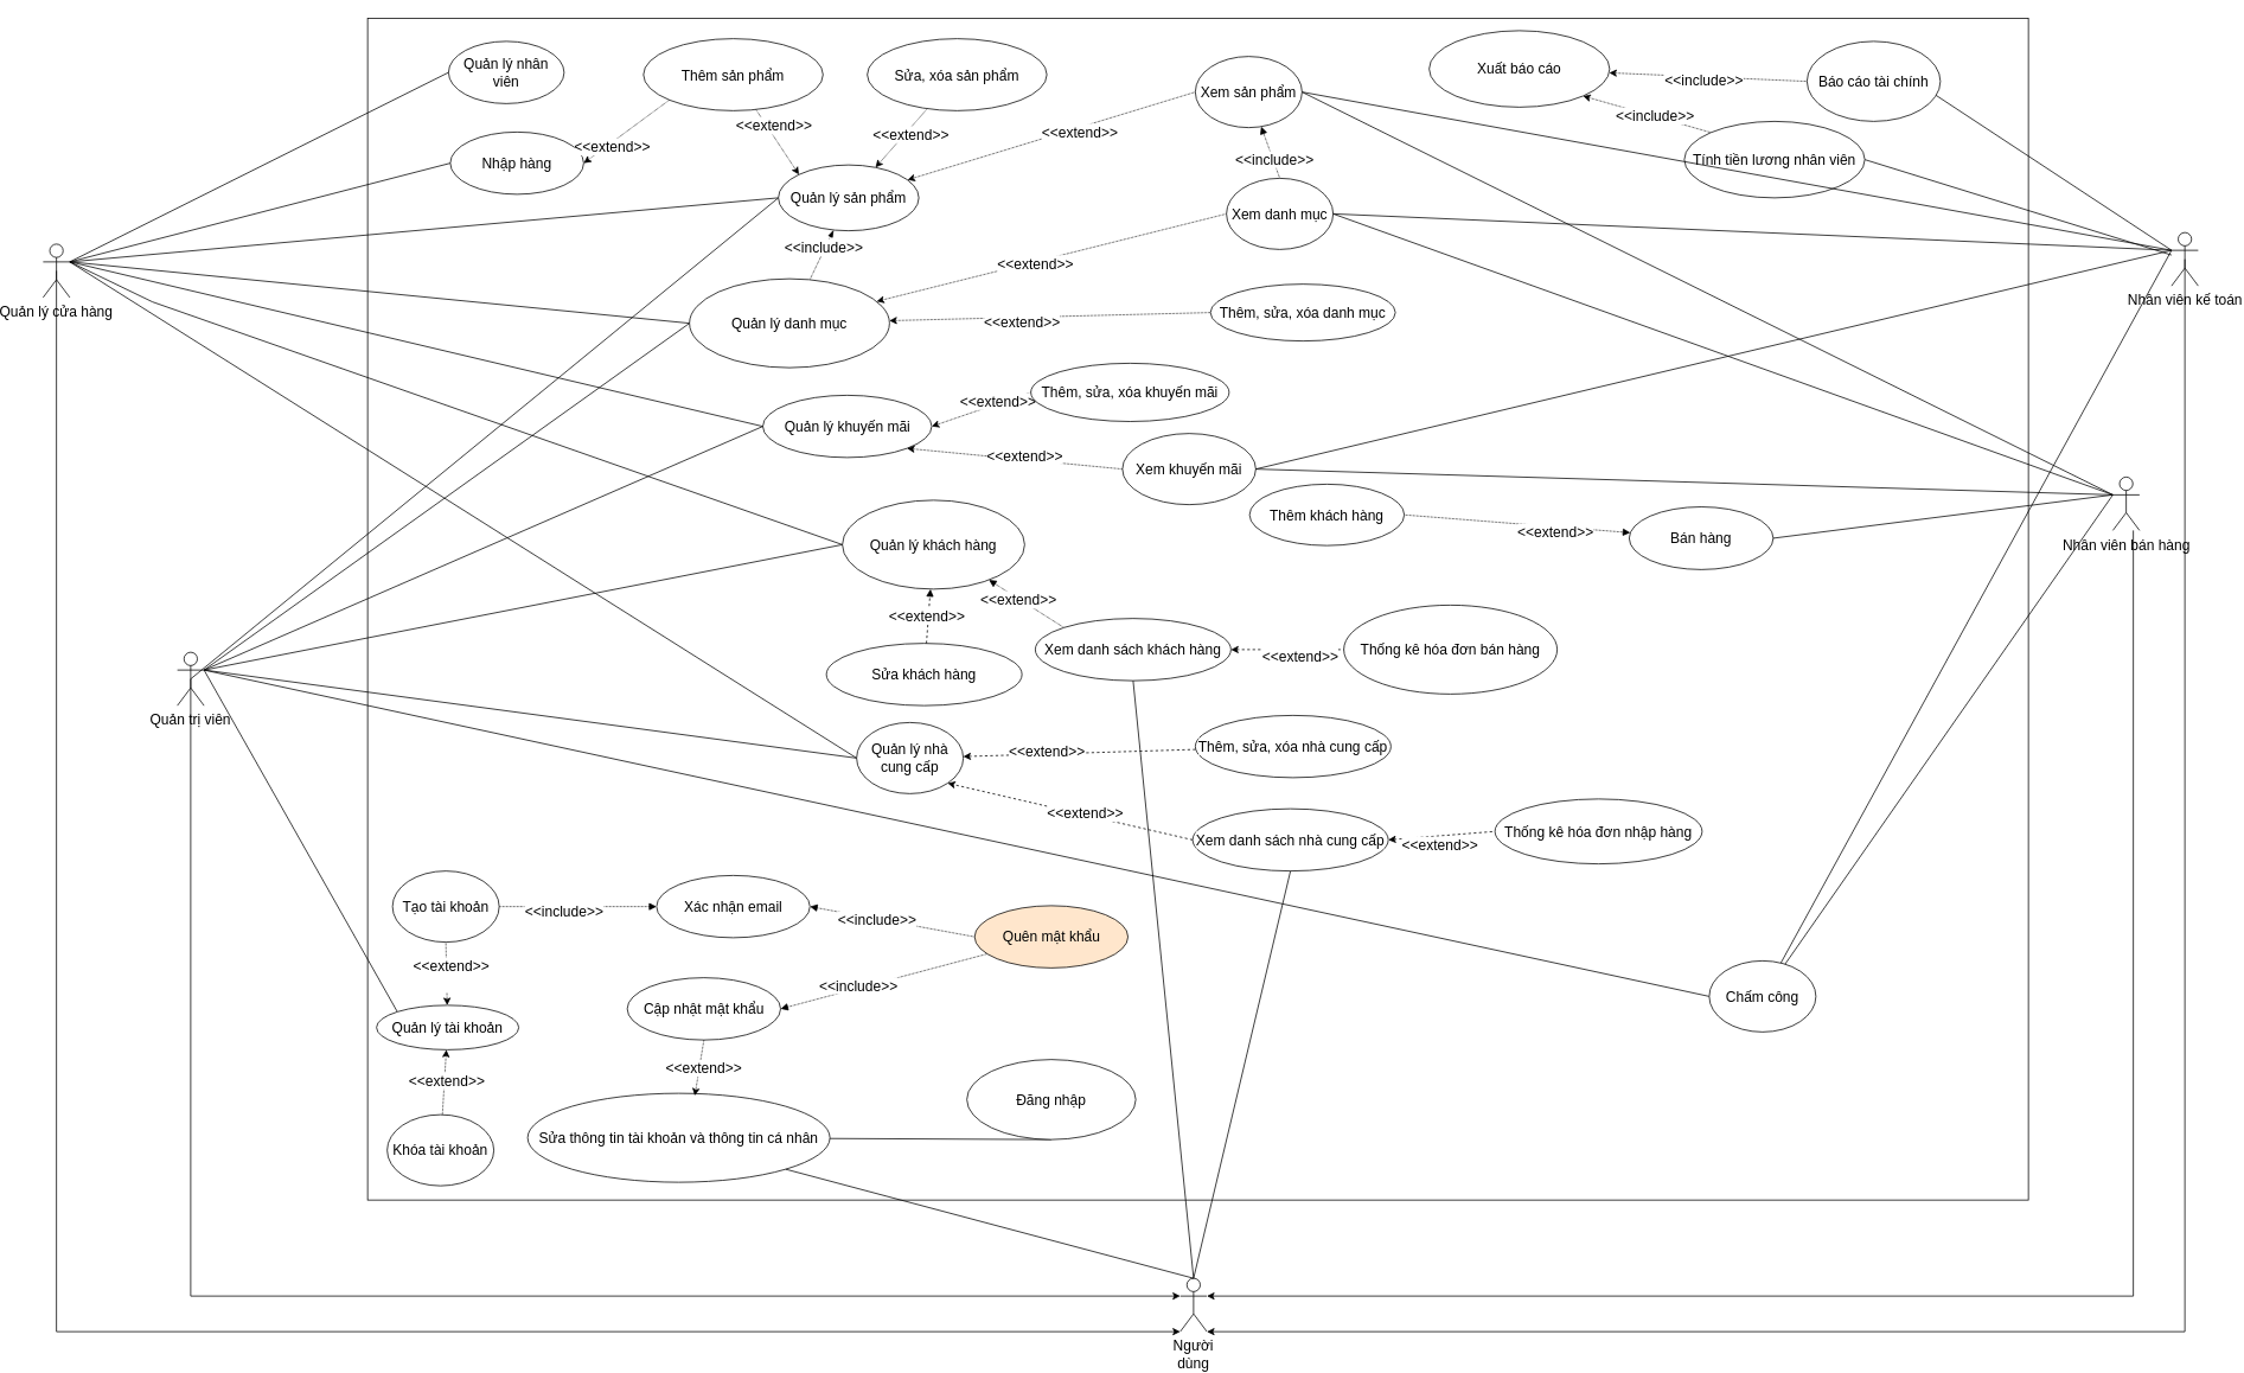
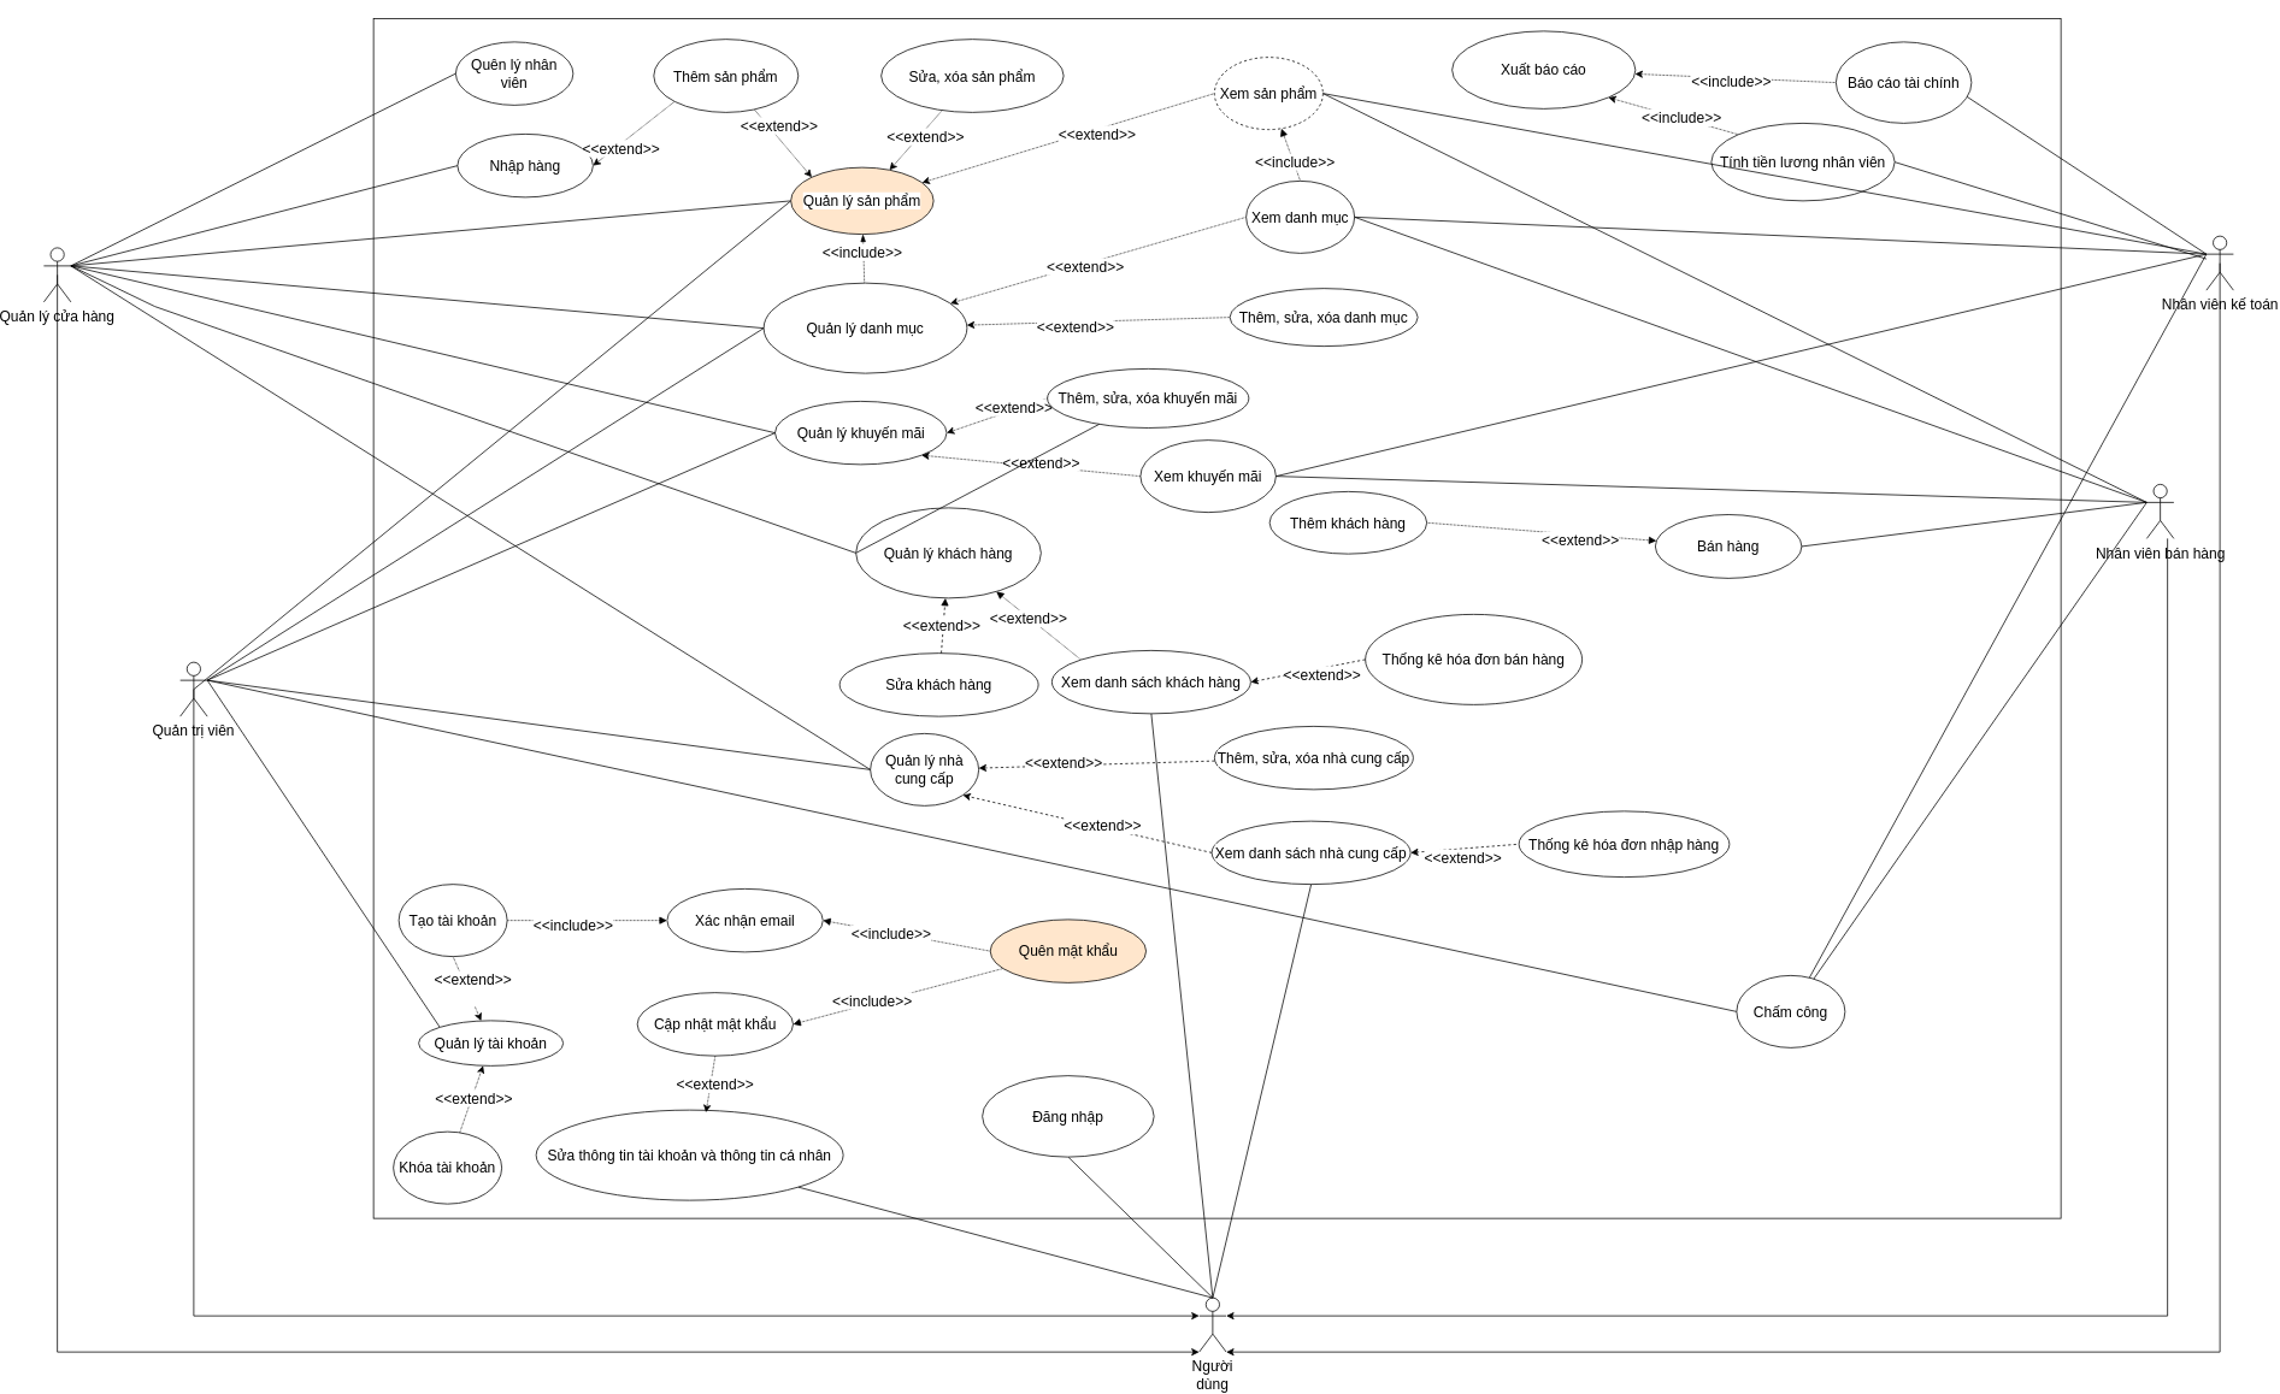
- <mxCell id="19" value="Quản lý nhân viên" style="ellipse;whiteSpace=wrap;html=1;fontSize=16;" parent="1" vertex="1"><mxGeometry x="476" y="46" width="130" height="70" as="geometry" /></mxCell>
+ <mxCell id="19" value="Quên lý nhân viên" style="ellipse;whiteSpace=wrap;html=1;fontSize=16;" parent="1" vertex="1"><mxGeometry x="476" y="46" width="130" height="70" as="geometry" /></mxCell>
- <mxCell id="118" value="Thêm sản phẩm" style="ellipse;whiteSpace=wrap;html=1;fontFamily=Helvetica;fontSize=16;fontColor=default;labelBackgroundColor=default;" vertex="1" parent="1"><mxGeometry x="695.25" y="43" width="202" height="81" as="geometry" /></mxCell>
+ <mxCell id="118" value="Thêm sản phẩm" style="ellipse;whiteSpace=wrap;html=1;fontFamily=Helvetica;fontSize=16;fontColor=default;labelBackgroundColor=default;" vertex="1" parent="1"><mxGeometry x="695.25" y="43" width="160" height="81" as="geometry" /></mxCell>
- <mxCell id="96" value="Xem sản phẩm" style="ellipse;whiteSpace=wrap;html=1;fontFamily=Helvetica;fontSize=16;fontColor=default;labelBackgroundColor=default;" parent="1" vertex="1"><mxGeometry x="1316" y="63" width="120" height="80" as="geometry" /></mxCell>
+ <mxCell id="96" value="Xem sản phẩm" style="ellipse;whiteSpace=wrap;html=1;fontFamily=Helvetica;fontSize=16;fontColor=default;labelBackgroundColor=default;dashed=1;" parent="1" vertex="1"><mxGeometry x="1316" y="63" width="120" height="80" as="geometry" /></mxCell>
- <mxCell id="46" value="Quản lý sản phẩm" style="ellipse;whiteSpace=wrap;html=1;fontFamily=Helvetica;fontSize=16;fontColor=default;labelBackgroundColor=default;" parent="1" vertex="1"><mxGeometry x="847" y="185" width="158" height="74" as="geometry" /></mxCell>
+ <mxCell id="46" value="Quản lý sản phẩm" style="ellipse;whiteSpace=wrap;html=1;fontFamily=Helvetica;fontSize=16;fontColor=default;labelBackgroundColor=default;fillColor=#ffe6cc;" parent="1" vertex="1"><mxGeometry x="847" y="185" width="158" height="74" as="geometry" /></mxCell>
- <mxCell id="73" value="Quản lý danh mục" style="ellipse;whiteSpace=wrap;html=1;fontFamily=Helvetica;fontSize=16;fontColor=default;labelBackgroundColor=default;" parent="1" vertex="1"><mxGeometry x="747" y="313" width="225" height="100" as="geometry" /></mxCell>
+ <mxCell id="73" value="Quản lý danh mục" style="ellipse;whiteSpace=wrap;html=1;fontFamily=Helvetica;fontSize=16;fontColor=default;labelBackgroundColor=default;" parent="1" vertex="1"><mxGeometry x="817" y="313" width="225" height="100" as="geometry" /></mxCell>
- <mxCell id="109" style="rounded=0;orthogonalLoop=1;jettySize=auto;html=1;exitX=0;exitY=0.5;exitDx=0;exitDy=0;entryX=1;entryY=0.333;entryDx=0;entryDy=0;entryPerimeter=0;endArrow=none;startFill=0;fontSize=16;" parent="1" source="48" target="7" edge="1"><mxGeometry relative="1" as="geometry" /></mxCell>
+ <mxCell id="109" style="rounded=0;orthogonalLoop=1;jettySize=auto;html=1;exitX=0;exitY=0.5;exitDx=0;exitDy=0;endArrow=none;startFill=0;fontSize=16;" parent="1" source="48" target="87" edge="1"><mxGeometry relative="1" as="geometry" /></mxCell>
- <mxCell id="80" value="Xem danh sách khách hàng" style="ellipse;whiteSpace=wrap;html=1;fontFamily=Helvetica;fontSize=16;fontColor=default;labelBackgroundColor=default;" parent="1" vertex="1"><mxGeometry x="1136" y="695" width="220" height="70" as="geometry" /></mxCell>
+ <mxCell id="80" value="Xem danh sách khách hàng" style="ellipse;whiteSpace=wrap;html=1;fontFamily=Helvetica;fontSize=16;fontColor=default;labelBackgroundColor=default;" parent="1" vertex="1"><mxGeometry x="1136" y="720" width="220" height="70" as="geometry" /></mxCell>
- <mxCell id="21" value="Quản lý tài khoản" style="ellipse;whiteSpace=wrap;html=1;fontFamily=Helvetica;fontSize=16;fontColor=default;labelBackgroundColor=default;" parent="1" vertex="1"><mxGeometry x="395" y="1130" width="160" height="50" as="geometry" /></mxCell>
+ <mxCell id="21" value="Quản lý tài khoản" style="ellipse;whiteSpace=wrap;html=1;fontFamily=Helvetica;fontSize=16;fontColor=default;labelBackgroundColor=default;" parent="1" vertex="1"><mxGeometry x="435" y="1130" width="160" height="50" as="geometry" /></mxCell>
- <mxCell id="15" style="rounded=0;orthogonalLoop=1;jettySize=auto;html=1;exitX=0.5;exitY=1;exitDx=0;exitDy=0;endArrow=none;startFill=0;fontSize=16;" parent="1" source="16" target="36" edge="1"><mxGeometry relative="1" as="geometry"><mxPoint x="1324" y="1346" as="targetPoint" /></mxGeometry></mxCell>
+ <mxCell id="15" style="rounded=0;orthogonalLoop=1;jettySize=auto;html=1;exitX=0.5;exitY=1;exitDx=0;exitDy=0;endArrow=none;startFill=0;fontSize=16;entryX=0.5;entryY=0;entryDx=0;entryDy=0;entryPerimeter=0;" parent="1" source="16" target="14" edge="1"><mxGeometry relative="1" as="geometry"><mxPoint x="1324" y="1346" as="targetPoint" /></mxGeometry></mxCell>
